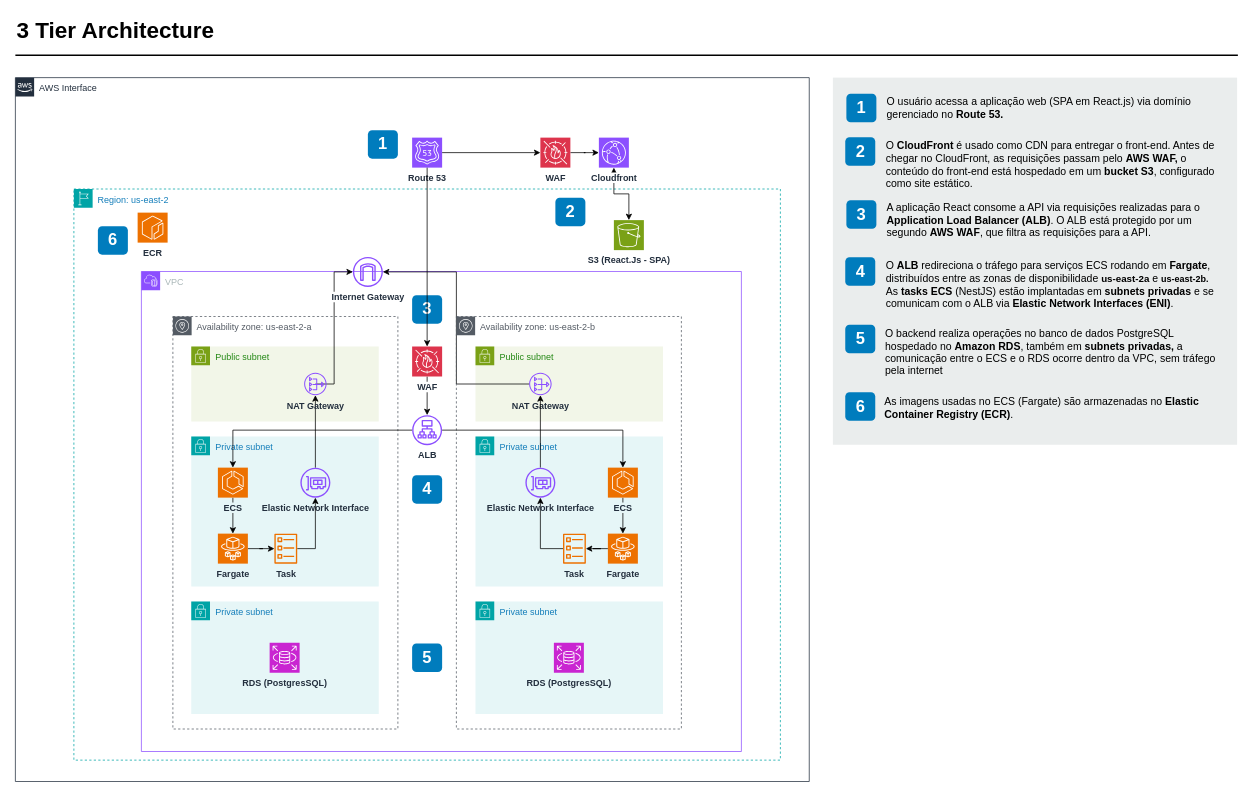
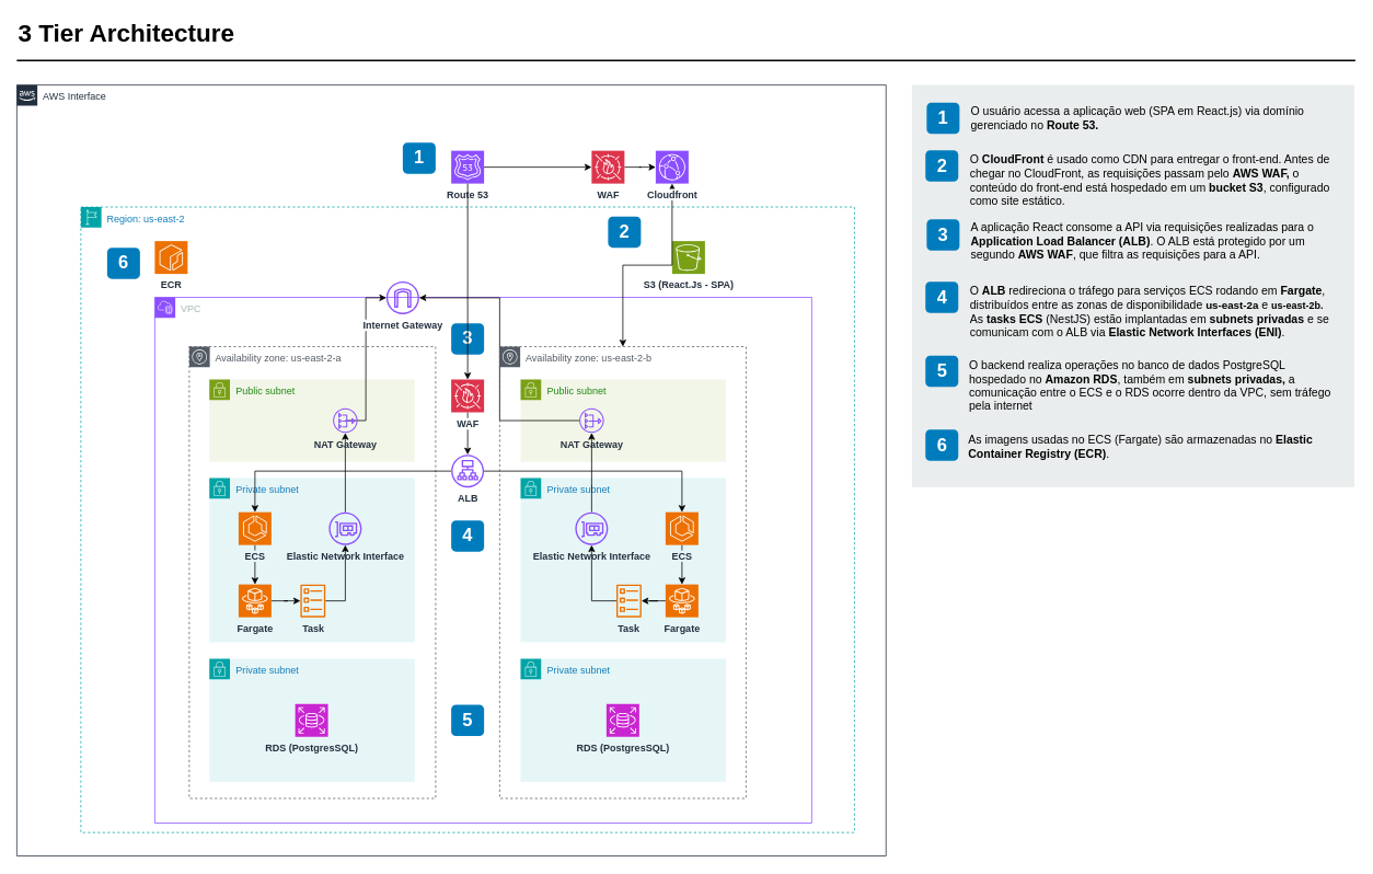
- <mxCell id="66" style="edgeStyle=orthogonalEdgeStyle;rounded=0;orthogonalLoop=1;jettySize=auto;html=1;startArrow=classic;startFill=1;" edge="1" parent="17" source="67" target="19"><mxGeometry relative="1" as="geometry" /></mxCell>
+ <mxCell id="66" style="edgeStyle=orthogonalEdgeStyle;rounded=0;orthogonalLoop=1;jettySize=auto;html=1;startArrow=classic;startFill=1;" edge="1" parent="17" source="67" target="57"><mxGeometry relative="1" as="geometry" /></mxCell>
- <mxCell id="62" value="&lt;b&gt;ECR&lt;/b&gt;" style="sketch=0;points=[[0,0,0],[0.25,0,0],[0.5,0,0],[0.75,0,0],[1,0,0],[0,1,0],[0.25,1,0],[0.5,1,0],[0.75,1,0],[1,1,0],[0,0.25,0],[0,0.5,0],[0,0.75,0],[1,0.25,0],[1,0.5,0],[1,0.75,0]];outlineConnect=0;fontColor=#232F3E;fillColor=#ED7100;strokeColor=#ffffff;dashed=0;verticalLabelPosition=bottom;verticalAlign=top;align=center;html=1;fontSize=12;fontStyle=0;aspect=fixed;shape=mxgraph.aws4.resourceIcon;resIcon=mxgraph.aws4.ecr;" vertex="1" parent="18"><mxGeometry x="85" y="31.5" width="40" height="40" as="geometry" /></mxCell>
+ <mxCell id="62" value="&lt;b&gt;ECR&lt;/b&gt;" style="sketch=0;points=[[0,0,0],[0.25,0,0],[0.5,0,0],[0.75,0,0],[1,0,0],[0,1,0],[0.25,1,0],[0.5,1,0],[0.75,1,0],[1,1,0],[0,0.25,0],[0,0.5,0],[0,0.75,0],[1,0.25,0],[1,0.5,0],[1,0.75,0]];outlineConnect=0;fontColor=#232F3E;fillColor=#ED7100;strokeColor=#ffffff;dashed=0;verticalLabelPosition=bottom;verticalAlign=top;align=center;html=1;fontSize=12;fontStyle=0;aspect=fixed;shape=mxgraph.aws4.resourceIcon;resIcon=mxgraph.aws4.ecr;" vertex="1" parent="18"><mxGeometry x="90" y="41.5" width="40" height="40" as="geometry" /></mxCell>
